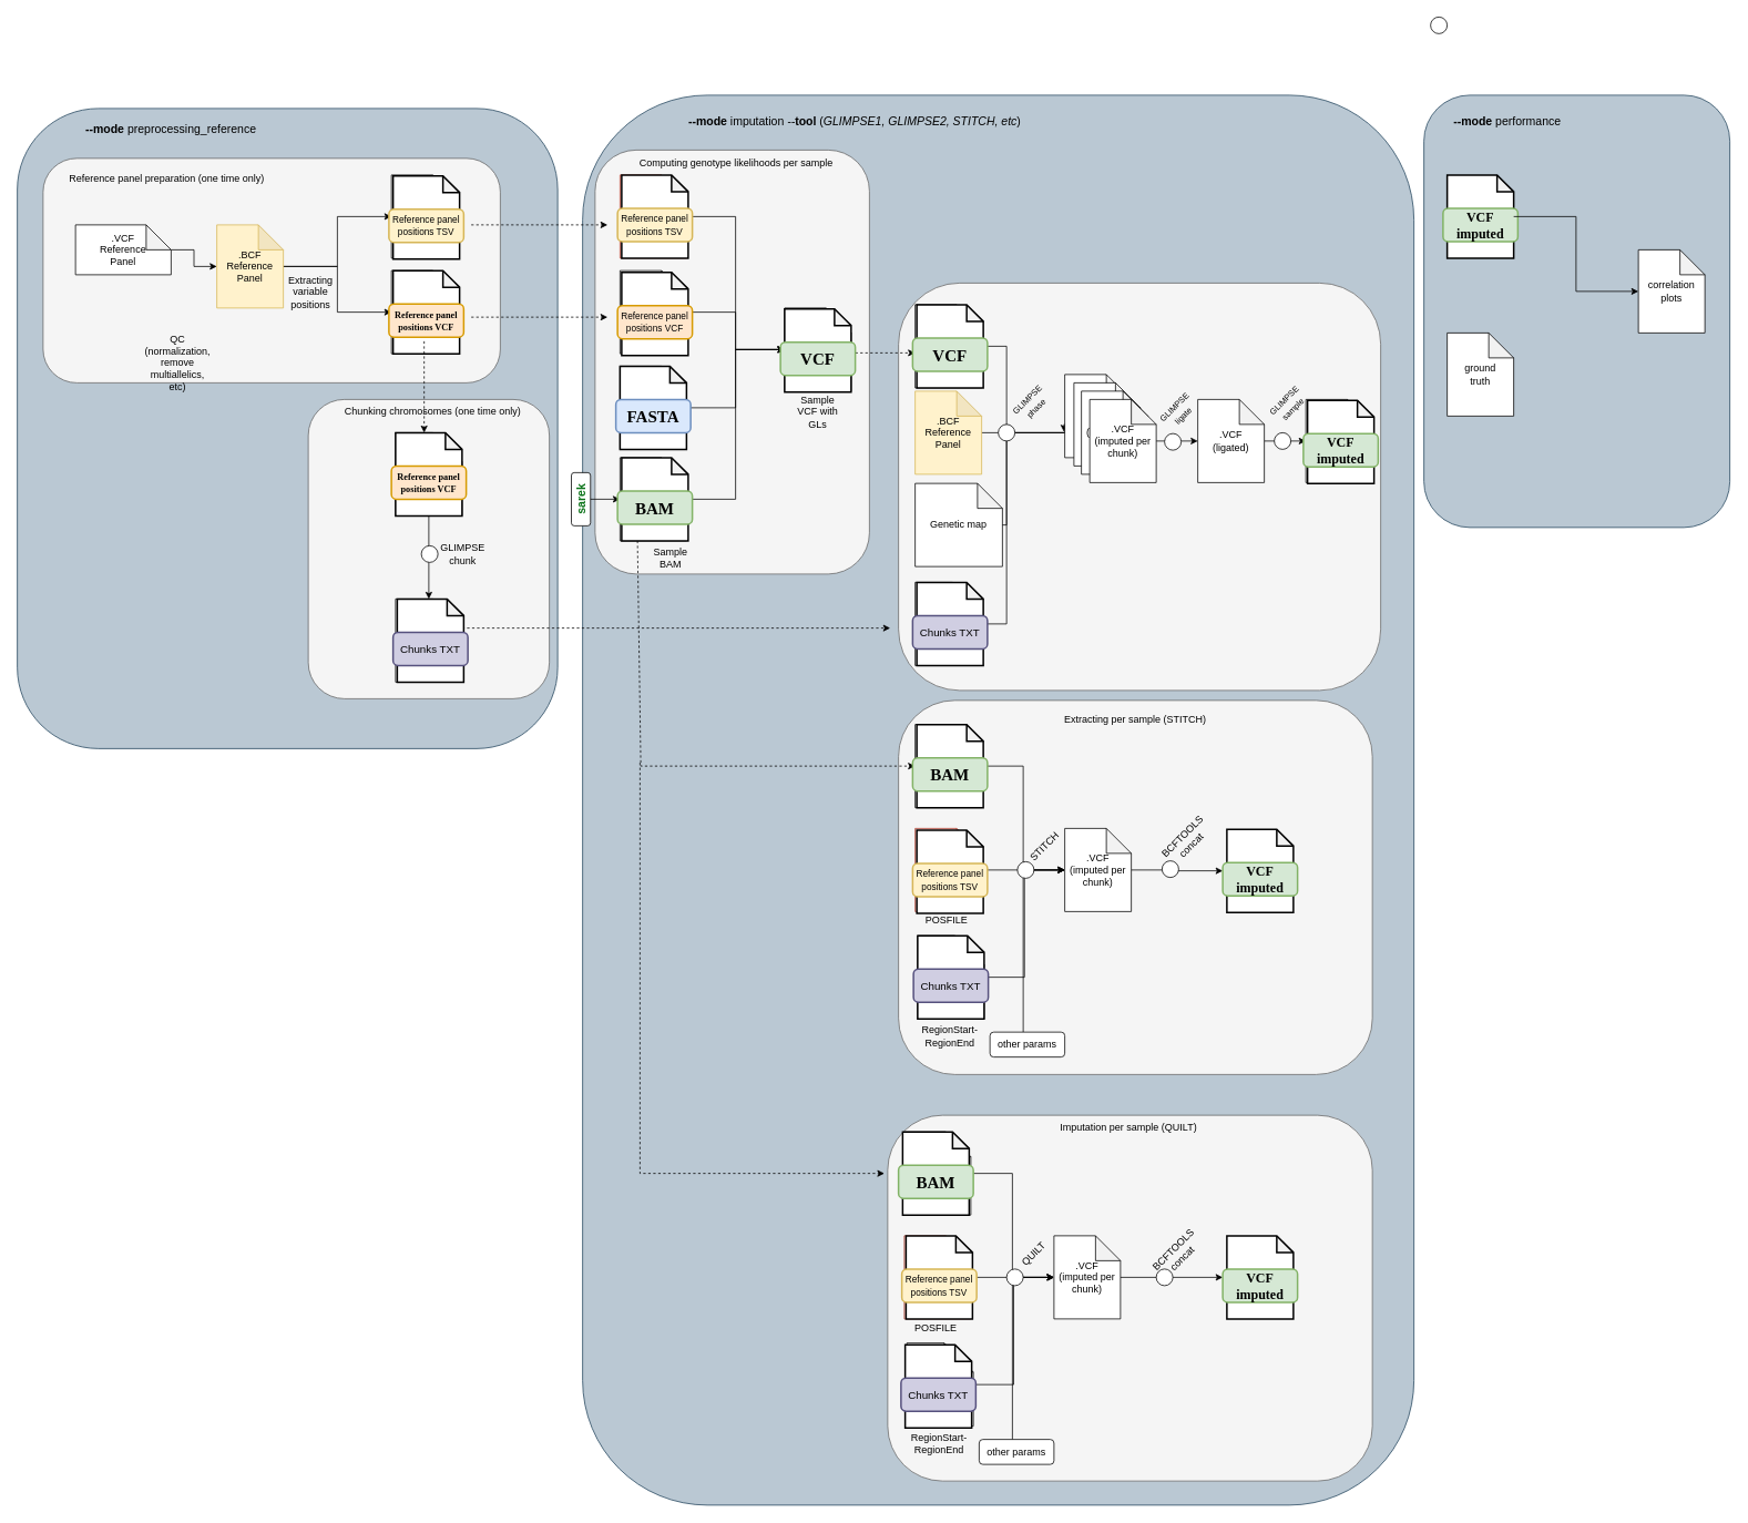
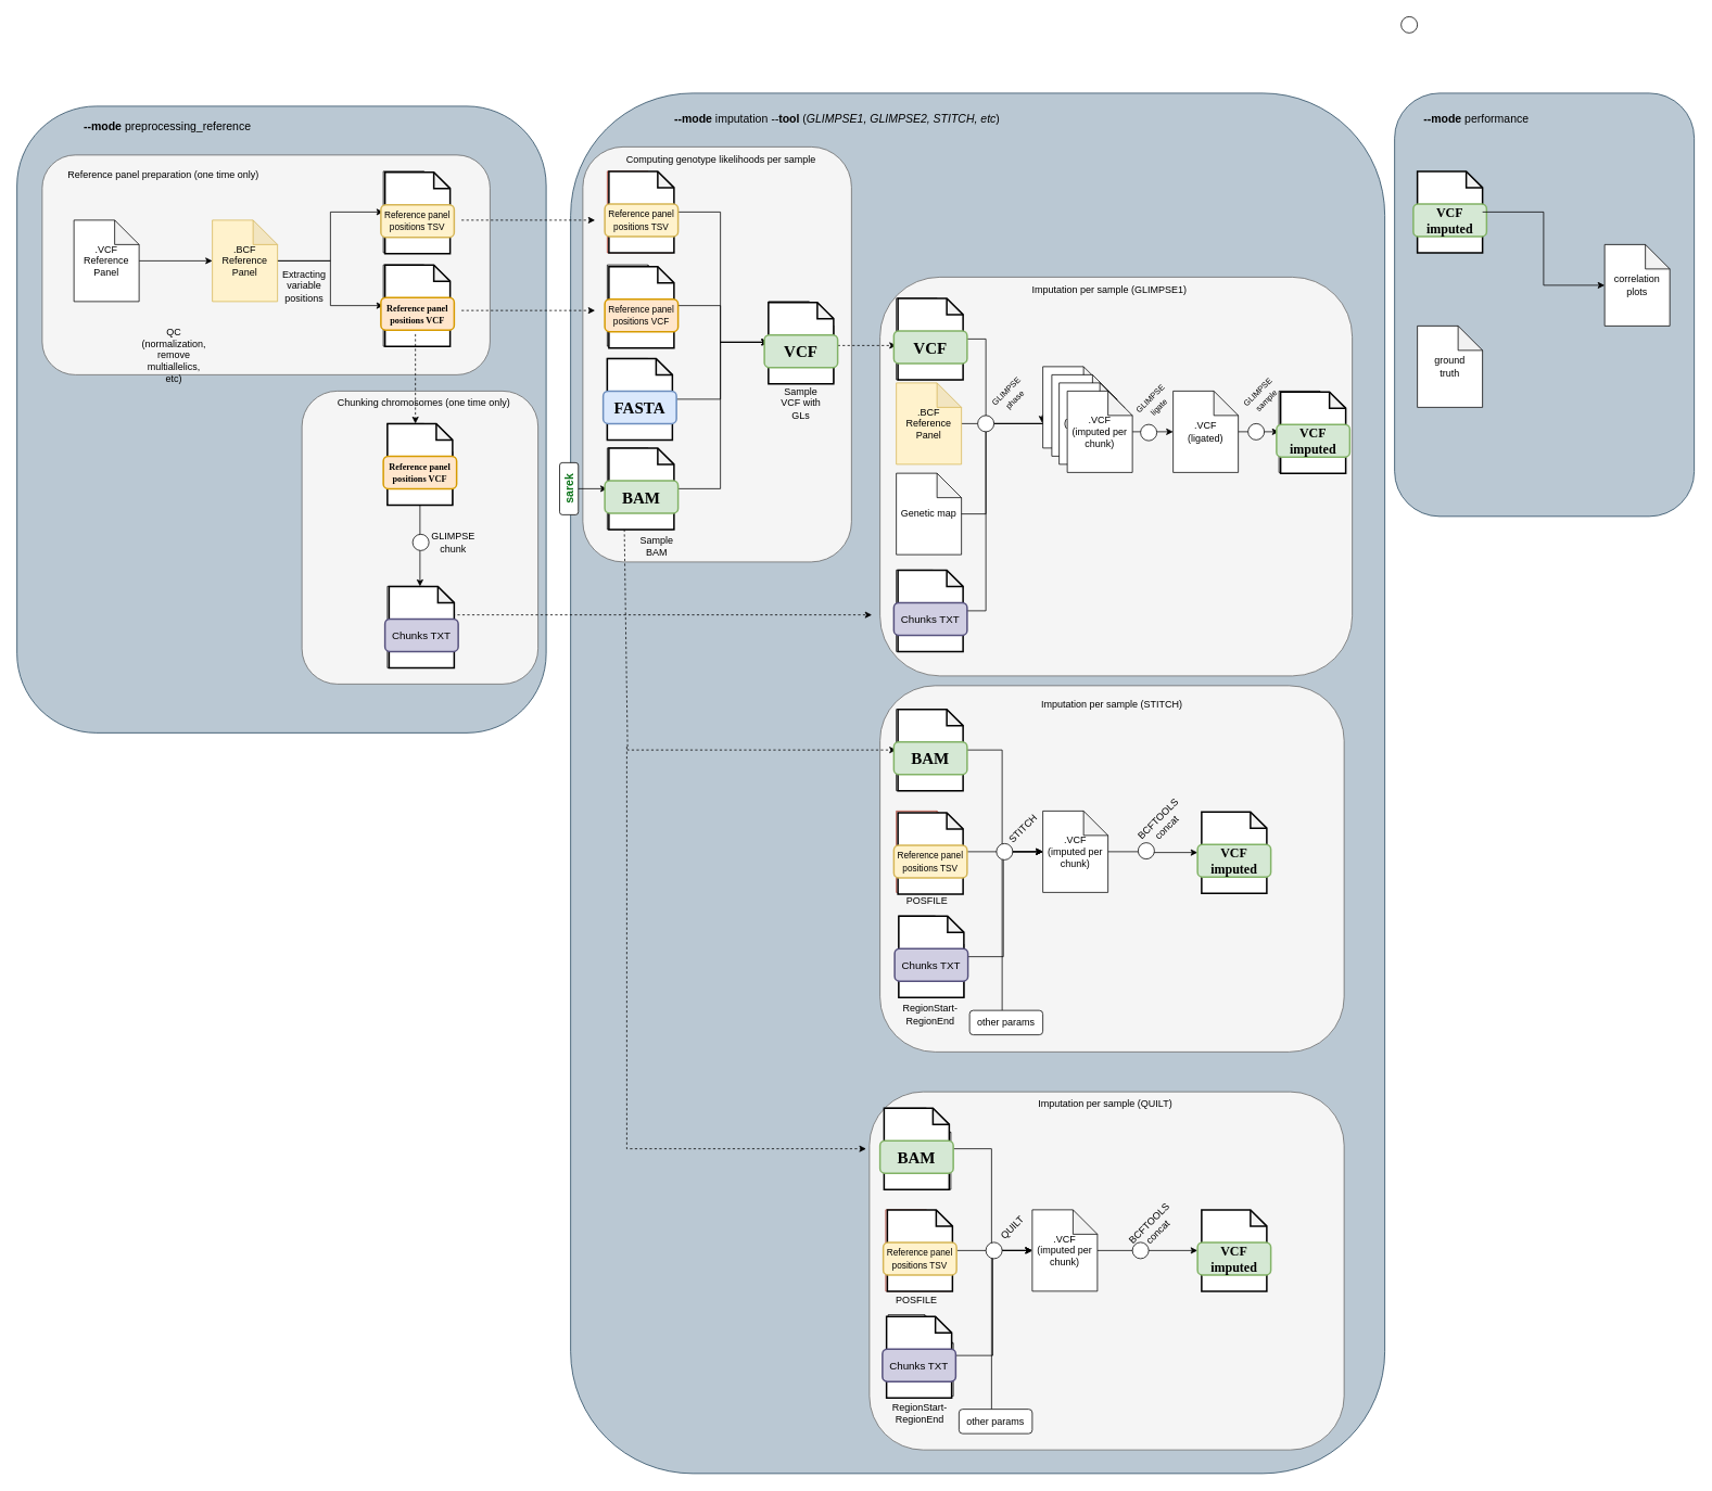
- <mxCell id="6" value="&lt;div&gt;.VCF&lt;/div&gt;&lt;div&gt;Reference&lt;/div&gt;&lt;div&gt;Panel&lt;br&gt;&lt;/div&gt;" style="shape=note;whiteSpace=wrap;html=1;backgroundOutline=1;darkOpacity=0.05;" parent="1" vertex="1"><mxGeometry x="90" y="270" width="115" height="60" as="geometry" /></mxCell>
+ <mxCell id="6" value="&lt;div&gt;.VCF&lt;/div&gt;&lt;div&gt;Reference&lt;/div&gt;&lt;div&gt;Panel&lt;br&gt;&lt;/div&gt;" style="shape=note;whiteSpace=wrap;html=1;backgroundOutline=1;darkOpacity=0.05;" parent="1" vertex="1"><mxGeometry x="90" y="270" width="80" height="100" as="geometry" /></mxCell>
+ <mxCell id="36" value="Imputation per sample (GLIMPSE1)" style="text;html=1;strokeColor=none;fillColor=none;align=center;verticalAlign=middle;whiteSpace=wrap;rounded=0;" parent="1" vertex="1"><mxGeometry x="1192" y="341" width="340" height="30" as="geometry" /></mxCell>
- <mxCell id="42" value="Genetic map" style="shape=note;whiteSpace=wrap;html=1;backgroundOutline=1;darkOpacity=0.05;" parent="1" vertex="1"><mxGeometry x="1100" y="581" width="105" height="100" as="geometry" /></mxCell>
+ <mxCell id="42" value="Genetic map" style="shape=note;whiteSpace=wrap;html=1;backgroundOutline=1;darkOpacity=0.05;" parent="1" vertex="1"><mxGeometry x="1100" y="581" width="80" height="100" as="geometry" /></mxCell>
- <mxCell id="63" value="Extracting per sample (STITCH)" style="text;html=1;strokeColor=none;fillColor=none;align=center;verticalAlign=middle;whiteSpace=wrap;rounded=0;" parent="1" vertex="1"><mxGeometry x="1195" y="850" width="340" height="30" as="geometry" /></mxCell>
+ <mxCell id="63" value="Imputation per sample (STITCH)" style="text;html=1;strokeColor=none;fillColor=none;align=center;verticalAlign=middle;whiteSpace=wrap;rounded=0;" parent="1" vertex="1"><mxGeometry x="1195" y="850" width="340" height="30" as="geometry" /></mxCell>
